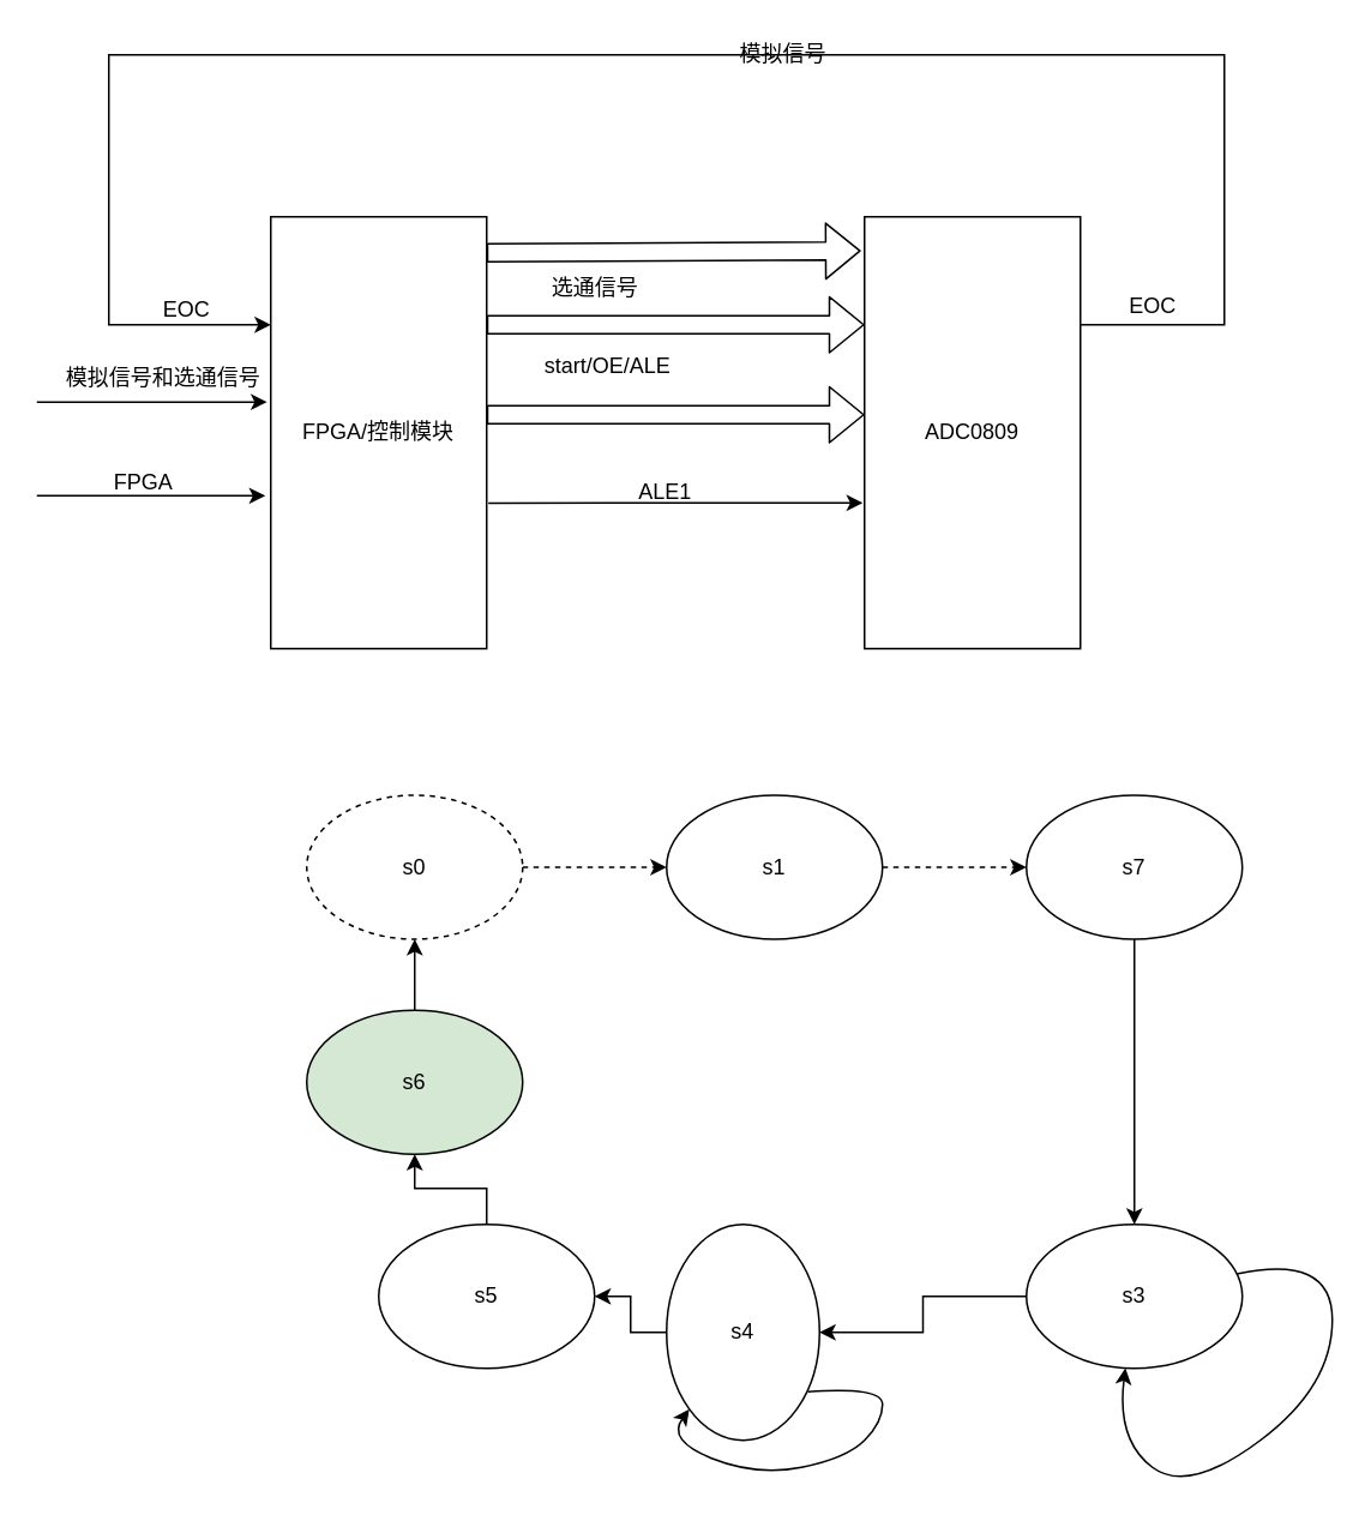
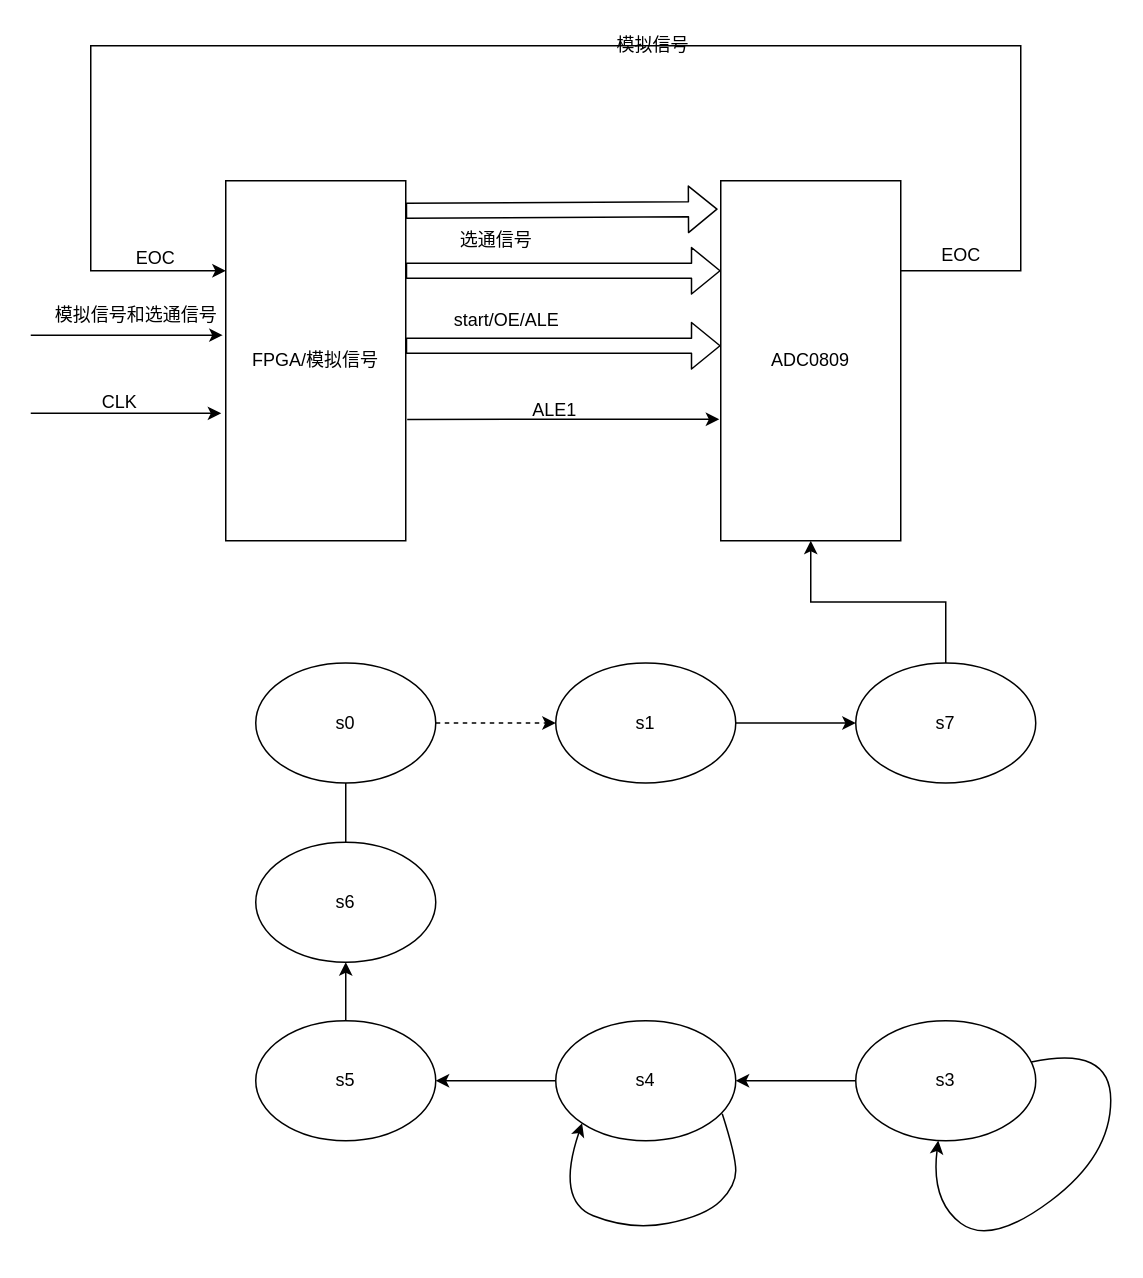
- <mxCell id="10" value="start/OE/ALE" style="text;html=1;align=center;verticalAlign=middle;resizable=0;points=[];;autosize=1;" vertex="1" parent="1"><mxGeometry x="292" y="193" width="90" height="20" as="geometry" /></mxCell>
+ <mxCell id="10" value="start/OE/ALE" style="text;html=1;align=center;verticalAlign=middle;resizable=0;points=[];;autosize=1;" vertex="1" parent="1"><mxGeometry x="292" y="203" width="90" height="20" as="geometry" /></mxCell>
- <mxCell id="4" value="FPGA/控制模块" style="rounded=0;whiteSpace=wrap;html=1;" vertex="1" parent="1"><mxGeometry x="150" y="120" width="120" height="240" as="geometry" /></mxCell>
+ <mxCell id="4" value="FPGA/模拟信号" style="rounded=0;whiteSpace=wrap;html=1;" vertex="1" parent="1"><mxGeometry x="150" y="120" width="120" height="240" as="geometry" /></mxCell>
- <mxCell id="16" value="FPGA" style="text;html=1;align=center;verticalAlign=middle;resizable=0;points=[];;autosize=1;" vertex="1" parent="1"><mxGeometry x="59" y="258" width="40" height="20" as="geometry" /></mxCell>
+ <mxCell id="16" value="CLK" style="text;html=1;align=center;verticalAlign=middle;resizable=0;points=[];;autosize=1;" vertex="1" parent="1"><mxGeometry x="59" y="258" width="40" height="20" as="geometry" /></mxCell>
- <mxCell id="20" value="s0" style="ellipse;whiteSpace=wrap;html=1;dashed=1;" vertex="1" parent="1"><mxGeometry x="170" y="441.5" width="120" height="80" as="geometry" /></mxCell>
+ <mxCell id="20" value="s0" style="ellipse;whiteSpace=wrap;html=1;" vertex="1" parent="1"><mxGeometry x="170" y="441.5" width="120" height="80" as="geometry" /></mxCell>
- <mxCell id="21" value="" style="edgeStyle=orthogonalEdgeStyle;rounded=0;orthogonalLoop=1;jettySize=auto;html=1;dashed=1;" edge="1" parent="1" source="22" target="24"><mxGeometry relative="1" as="geometry" /></mxCell>
+ <mxCell id="21" value="" style="edgeStyle=orthogonalEdgeStyle;rounded=0;orthogonalLoop=1;jettySize=auto;html=1;" edge="1" parent="1" source="22" target="24"><mxGeometry relative="1" as="geometry" /></mxCell>
- <mxCell id="31" style="edgeStyle=orthogonalEdgeStyle;rounded=0;orthogonalLoop=1;jettySize=auto;html=1;exitX=0.5;exitY=0;exitDx=0;exitDy=0;entryX=0.5;entryY=1;entryDx=0;entryDy=0;" edge="1" parent="1" source="32" target="20"><mxGeometry relative="1" as="geometry" /></mxCell>
+ <mxCell id="31" style="edgeStyle=orthogonalEdgeStyle;rounded=0;orthogonalLoop=1;jettySize=auto;html=1;exitX=0.5;exitY=0;exitDx=0;exitDy=0;entryX=0.5;entryY=1;entryDx=0;entryDy=0;endArrow=none;" edge="1" parent="1" source="32" target="20"><mxGeometry relative="1" as="geometry" /></mxCell>
- <mxCell id="23" value="" style="edgeStyle=orthogonalEdgeStyle;rounded=0;orthogonalLoop=1;jettySize=auto;html=1;" edge="1" parent="1" source="24" target="26"><mxGeometry relative="1" as="geometry" /></mxCell>
+ <mxCell id="23" value="" style="edgeStyle=orthogonalEdgeStyle;rounded=0;orthogonalLoop=1;jettySize=auto;html=1;" edge="1" parent="1" source="24" target="3"><mxGeometry relative="1" as="geometry" /></mxCell>
- <mxCell id="32" value="s6" style="ellipse;whiteSpace=wrap;html=1;fillColor=#d5e8d4;" vertex="1" parent="1"><mxGeometry x="170" y="561" width="120" height="80" as="geometry" /></mxCell>
+ <mxCell id="32" value="s6" style="ellipse;whiteSpace=wrap;html=1;" vertex="1" parent="1"><mxGeometry x="170" y="561" width="120" height="80" as="geometry" /></mxCell>
- <mxCell id="30" value="s5" style="ellipse;whiteSpace=wrap;html=1;" vertex="1" parent="1"><mxGeometry x="210" y="680" width="120" height="80" as="geometry" /></mxCell>
+ <mxCell id="30" value="s5" style="ellipse;whiteSpace=wrap;html=1;" vertex="1" parent="1"><mxGeometry x="170" y="680" width="120" height="80" as="geometry" /></mxCell>
- <mxCell id="28" value="s4" style="ellipse;whiteSpace=wrap;html=1;" vertex="1" parent="1"><mxGeometry x="370" y="680" width="85" height="120" as="geometry" /></mxCell>
+ <mxCell id="28" value="s4" style="ellipse;whiteSpace=wrap;html=1;" vertex="1" parent="1"><mxGeometry x="370" y="680" width="120" height="80" as="geometry" /></mxCell>
